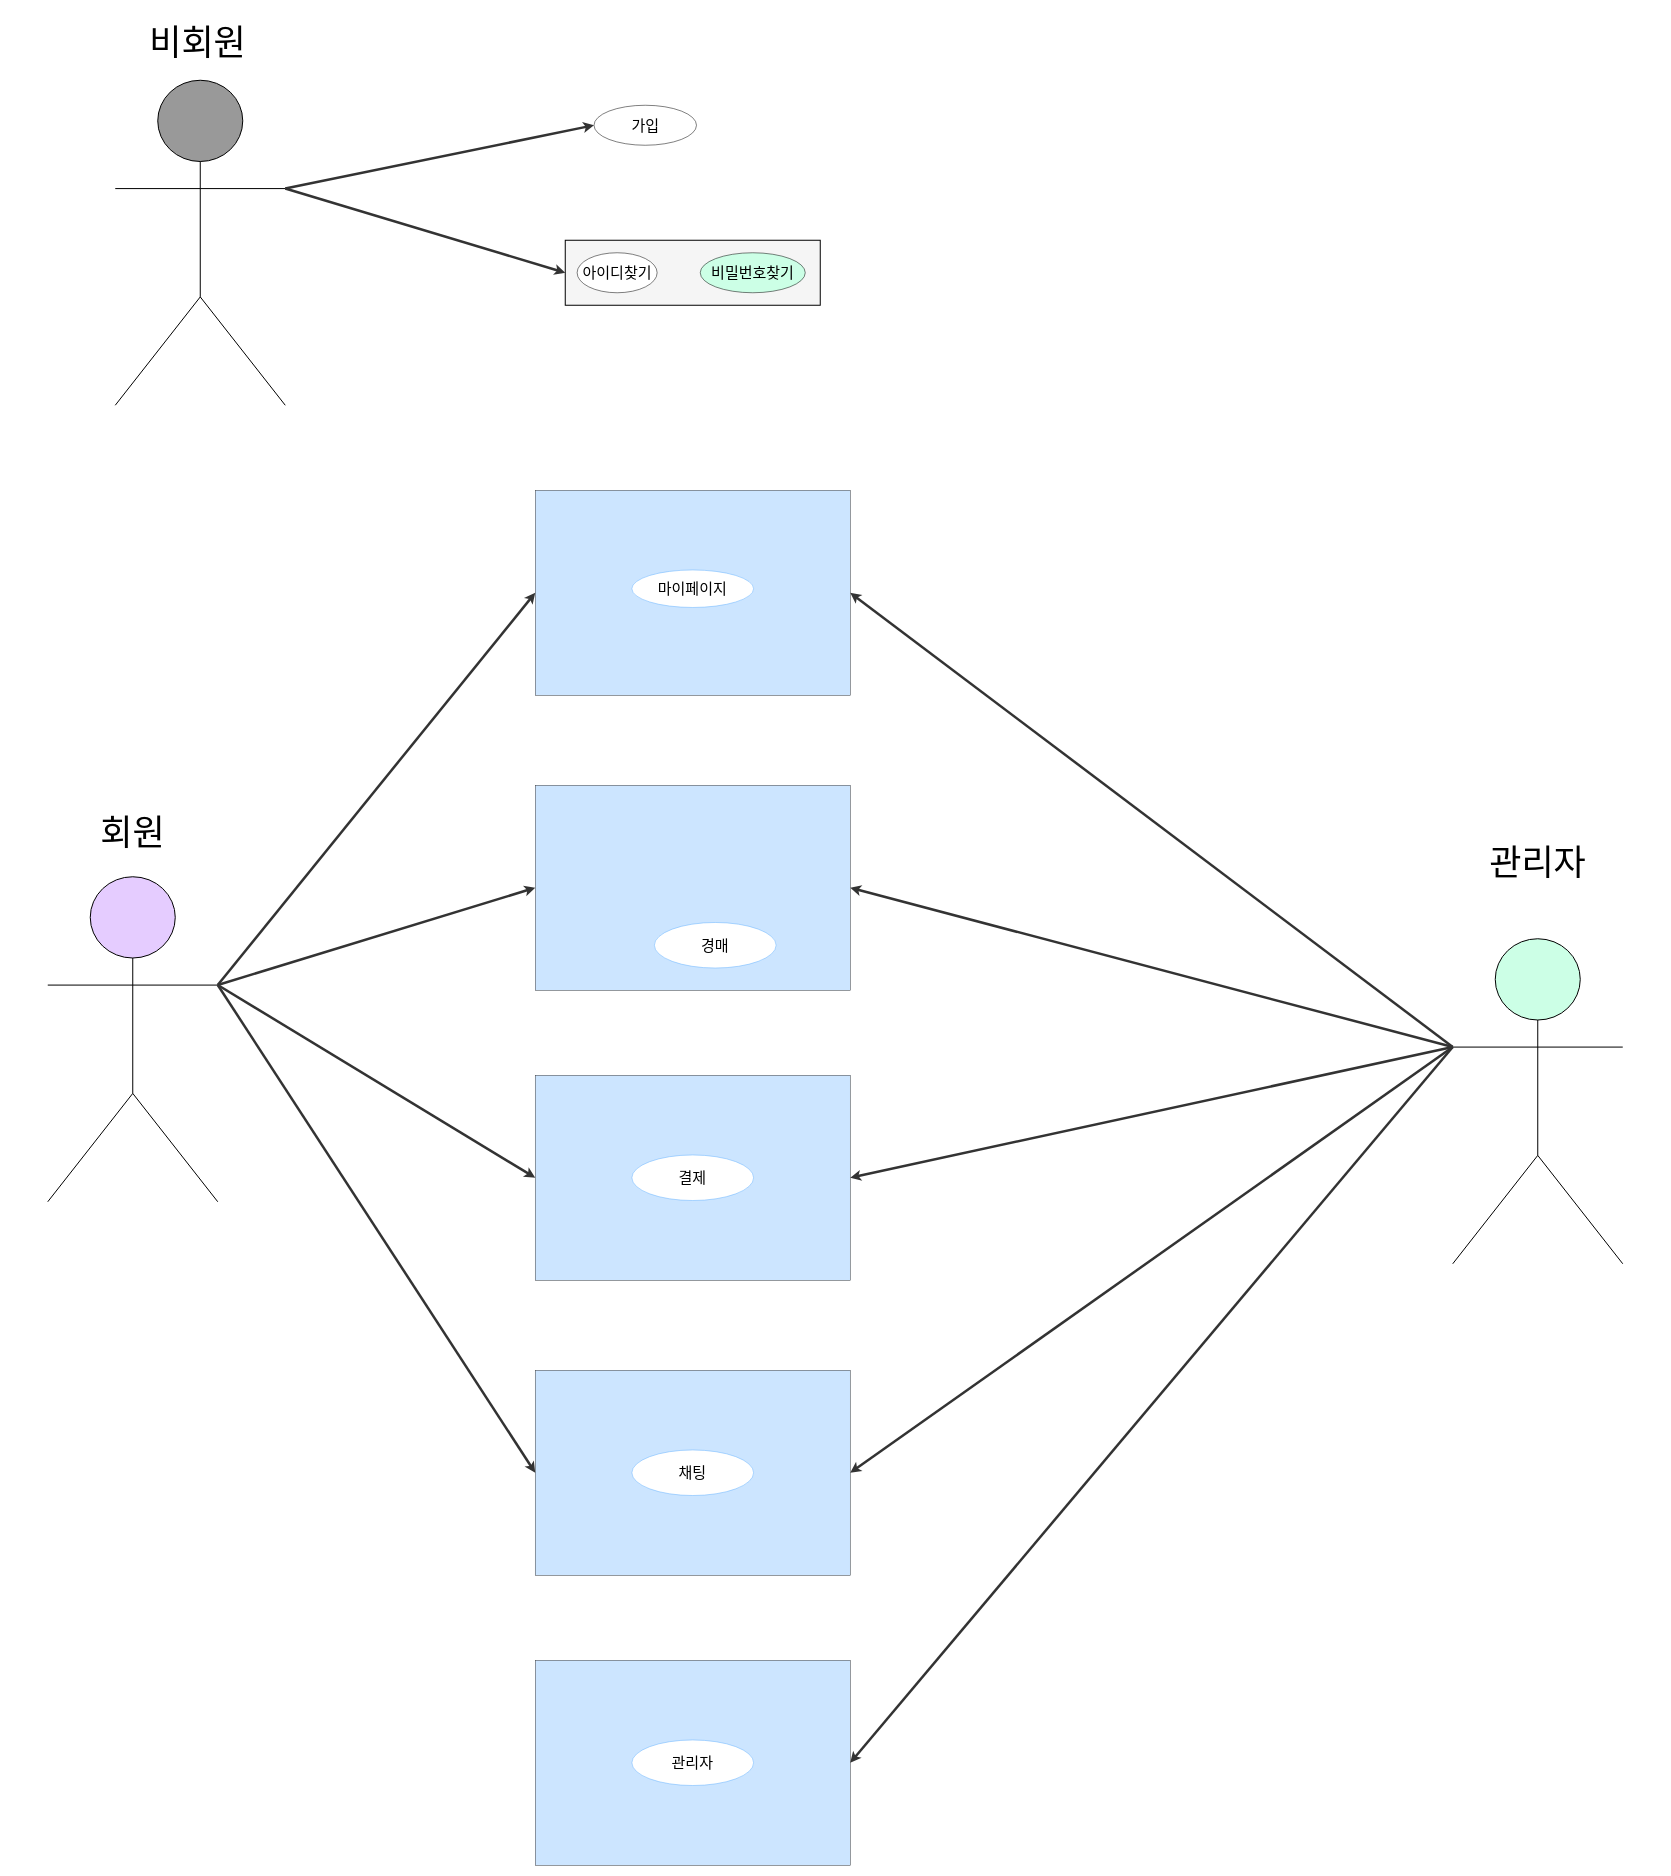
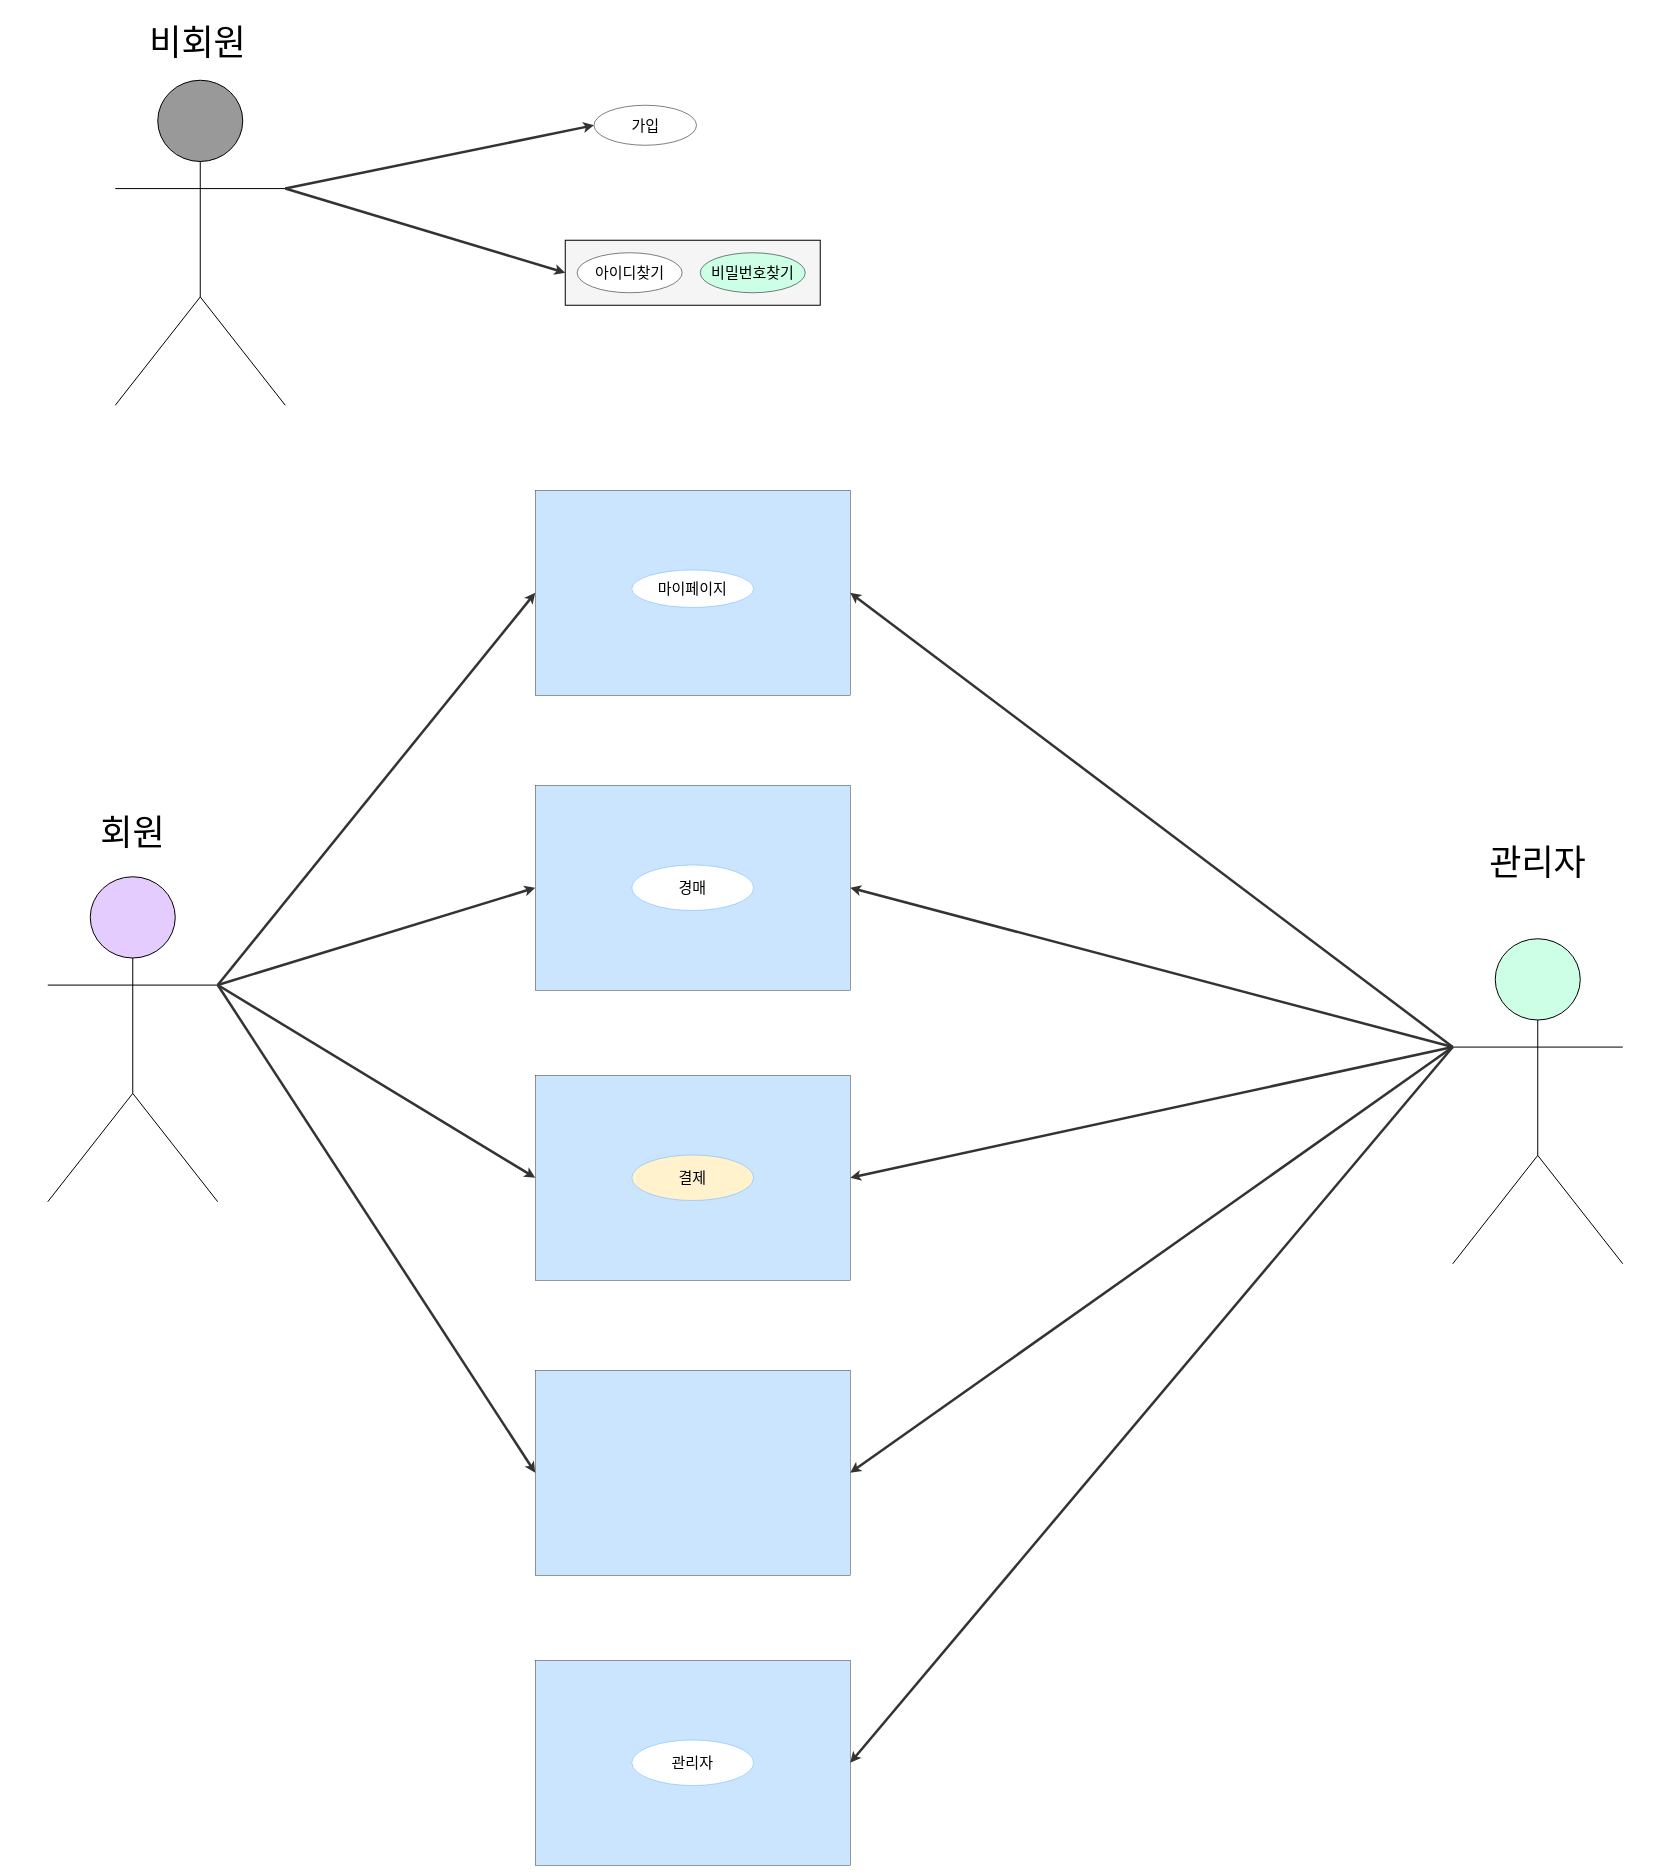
- <mxCell id="10" value="아이디찾기" style="ellipse;whiteSpace=wrap;html=1;fontSize=30;" parent="1" vertex="1"><mxGeometry x="1153.75" y="505" width="160" height="80" as="geometry" /></mxCell>
+ <mxCell id="10" value="아이디찾기" style="ellipse;whiteSpace=wrap;html=1;fontSize=30;" parent="1" vertex="1"><mxGeometry x="1153.75" y="505" width="210" height="80" as="geometry" /></mxCell>
- <mxCell id="20" value="경매" style="ellipse;whiteSpace=wrap;html=1;fontSize=30;strokeColor=#66B2FF;" parent="1" vertex="1"><mxGeometry x="1308.276" y="1844.449" width="243.437" height="91.111" as="geometry" /></mxCell>
+ <mxCell id="20" value="경매" style="ellipse;whiteSpace=wrap;html=1;fontSize=30;strokeColor=#66B2FF;" parent="1" vertex="1"><mxGeometry x="1263.276" y="1729.449" width="243.437" height="91.111" as="geometry" /></mxCell>
- <mxCell id="22" value="결제" style="ellipse;whiteSpace=wrap;html=1;fontSize=30;strokeColor=#66B2FF;" parent="1" vertex="1"><mxGeometry x="1263.266" y="2309.449" width="243.437" height="91.111" as="geometry" /></mxCell>
+ <mxCell id="22" value="결제" style="ellipse;whiteSpace=wrap;html=1;fontSize=30;strokeColor=#66B2FF;fillColor=#fff2cc;" parent="1" vertex="1"><mxGeometry x="1263.266" y="2309.449" width="243.437" height="91.111" as="geometry" /></mxCell>
- <mxCell id="24" value="채팅" style="ellipse;whiteSpace=wrap;html=1;fontSize=30;strokeColor=#66B2FF;" parent="1" vertex="1"><mxGeometry x="1263.266" y="2899.449" width="243.437" height="91.111" as="geometry" /></mxCell>
